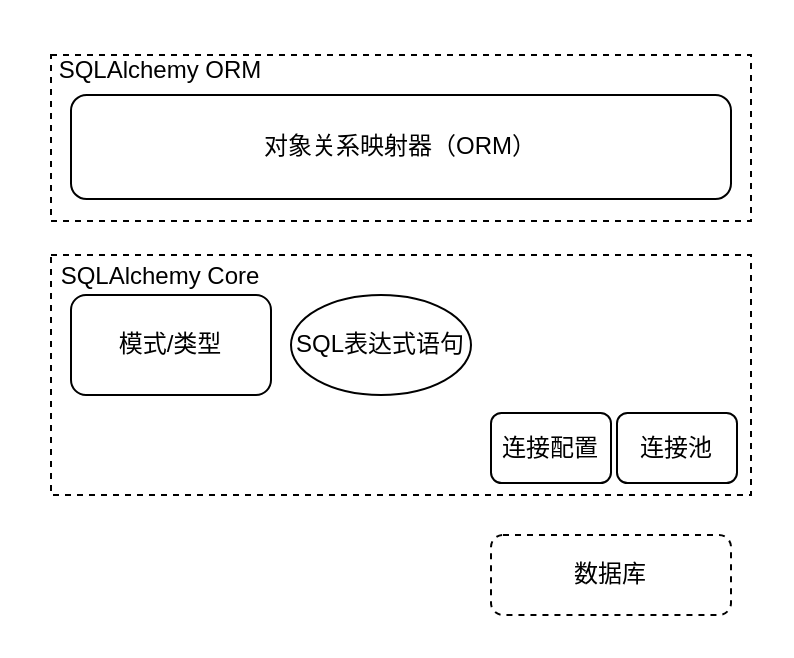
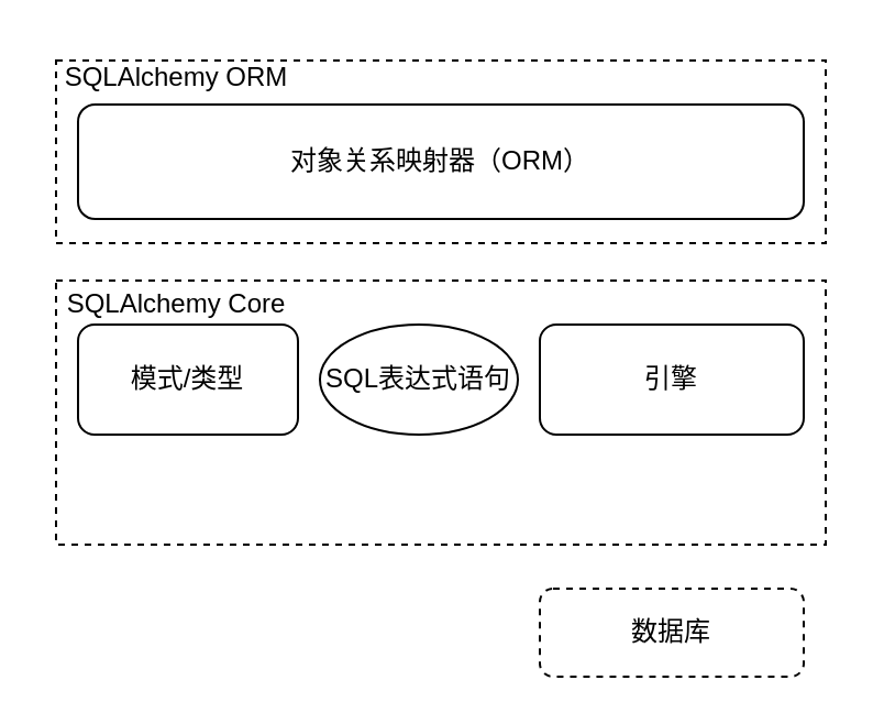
+ <mxCell id="7" value="引擎" style="rounded=1;whiteSpace=wrap;html=1;" vertex="1" parent="1"><mxGeometry x="245" y="147" width="120" height="50" as="geometry" /></mxCell>
- <mxCell id="9" value="连接配置" style="rounded=1;whiteSpace=wrap;html=1;" vertex="1" parent="1"><mxGeometry x="245" y="206" width="60" height="35" as="geometry" /></mxCell>
- <mxCell id="8" value="连接池" style="rounded=1;whiteSpace=wrap;html=1;" vertex="1" parent="1"><mxGeometry x="308" y="206" width="60" height="35" as="geometry" /></mxCell>
